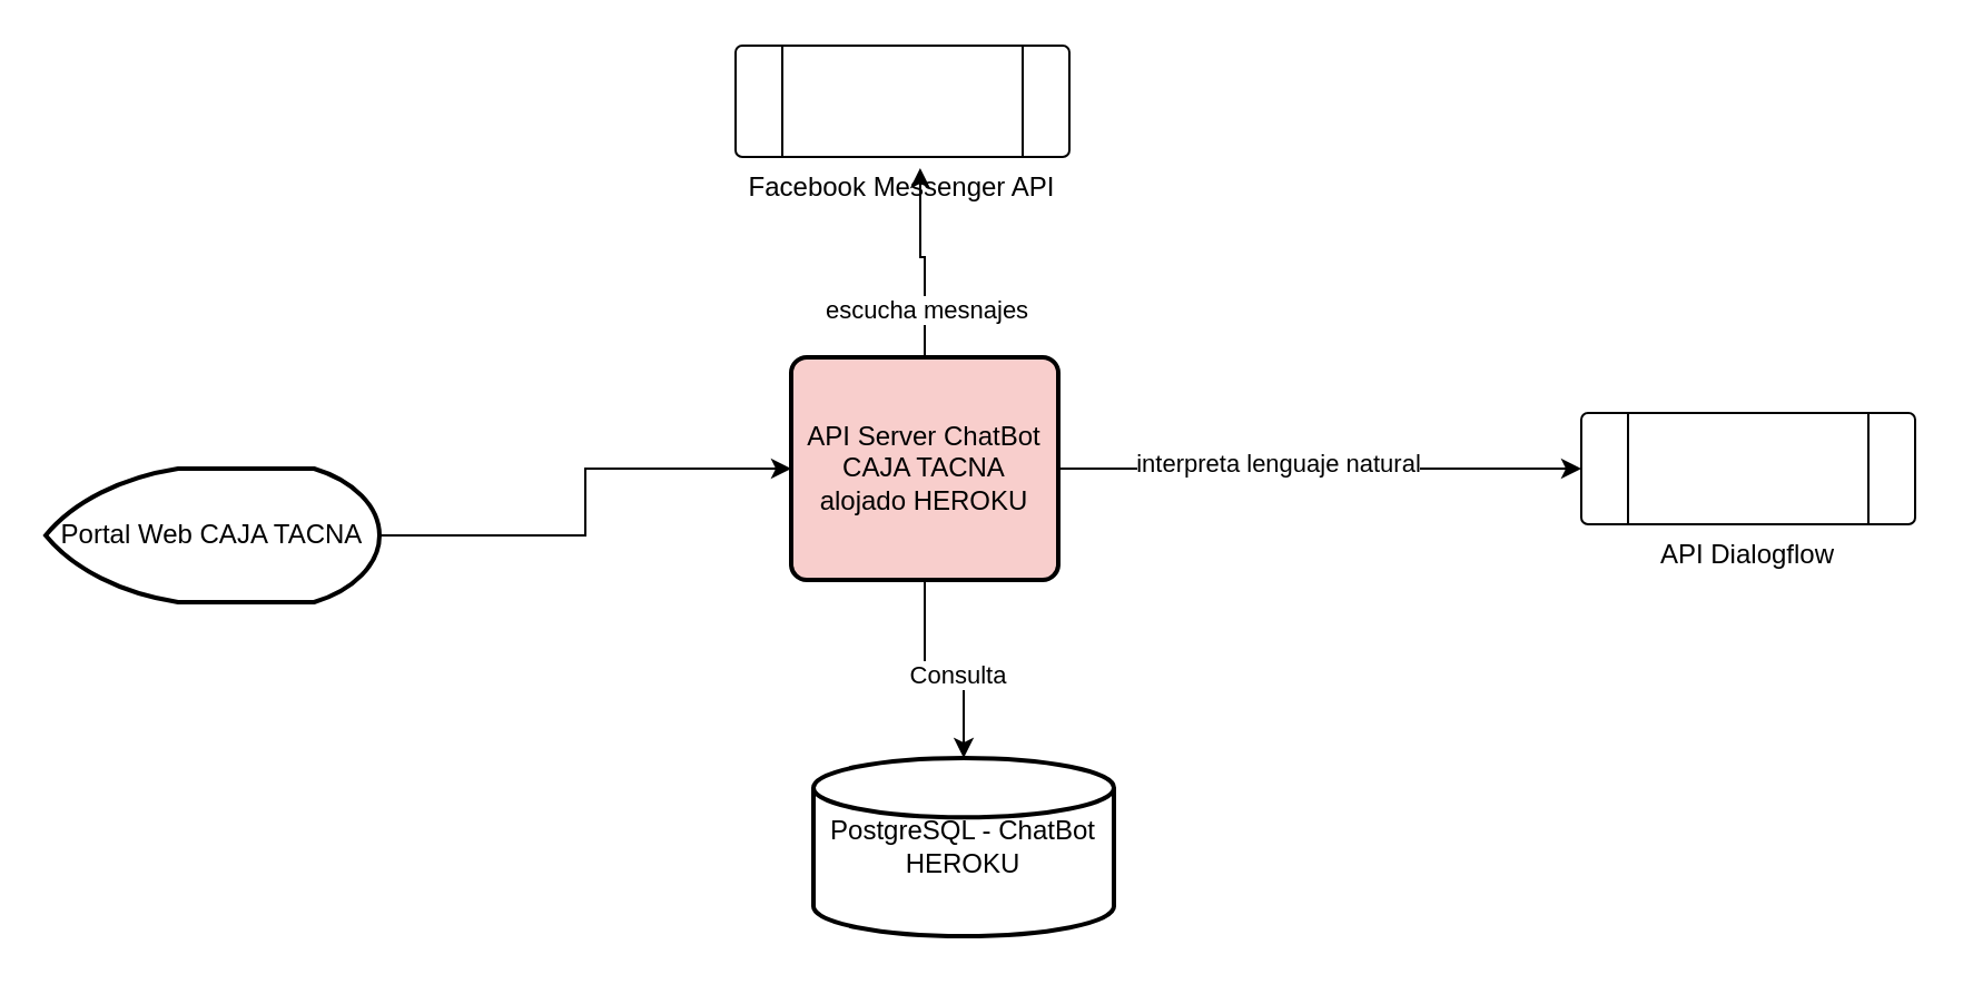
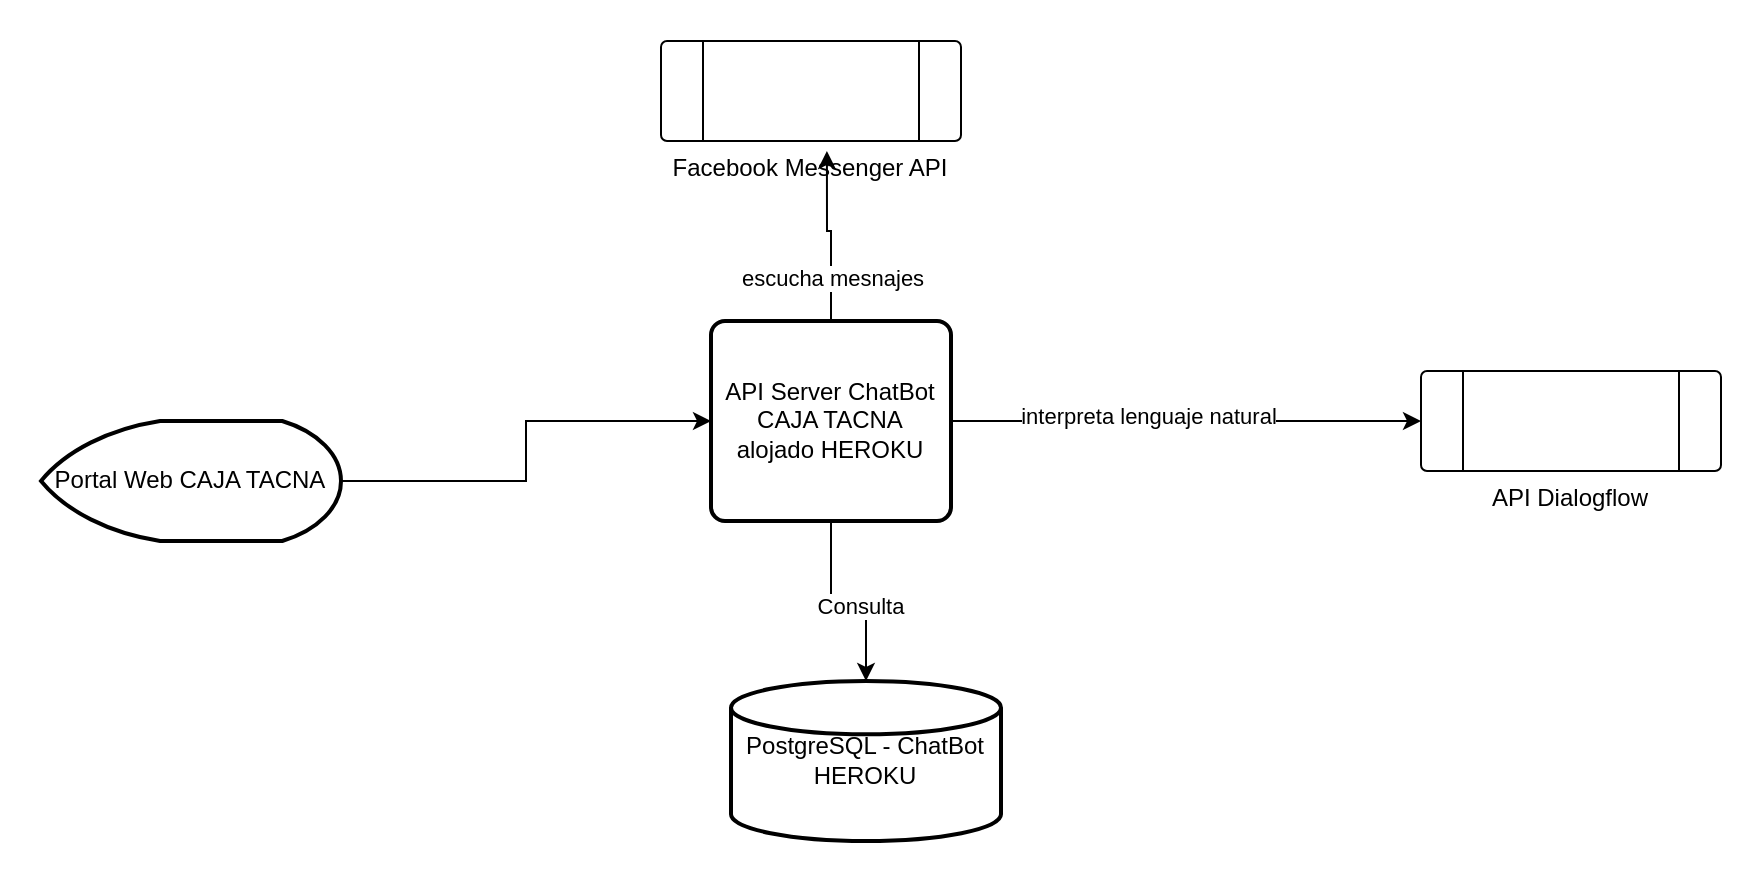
- <mxCell id="10" value="API Server ChatBot CAJA TACNA&lt;br&gt;alojado HEROKU" style="rounded=1;whiteSpace=wrap;html=1;absoluteArcSize=1;arcSize=14;strokeWidth=2;fillColor=#f8cecc;" vertex="1" parent="1"><mxGeometry x="355" y="160" width="120" height="100" as="geometry" /></mxCell>
+ <mxCell id="10" value="API Server ChatBot CAJA TACNA&lt;br&gt;alojado HEROKU" style="rounded=1;whiteSpace=wrap;html=1;absoluteArcSize=1;arcSize=14;strokeWidth=2;" vertex="1" parent="1"><mxGeometry x="355" y="160" width="120" height="100" as="geometry" /></mxCell>
